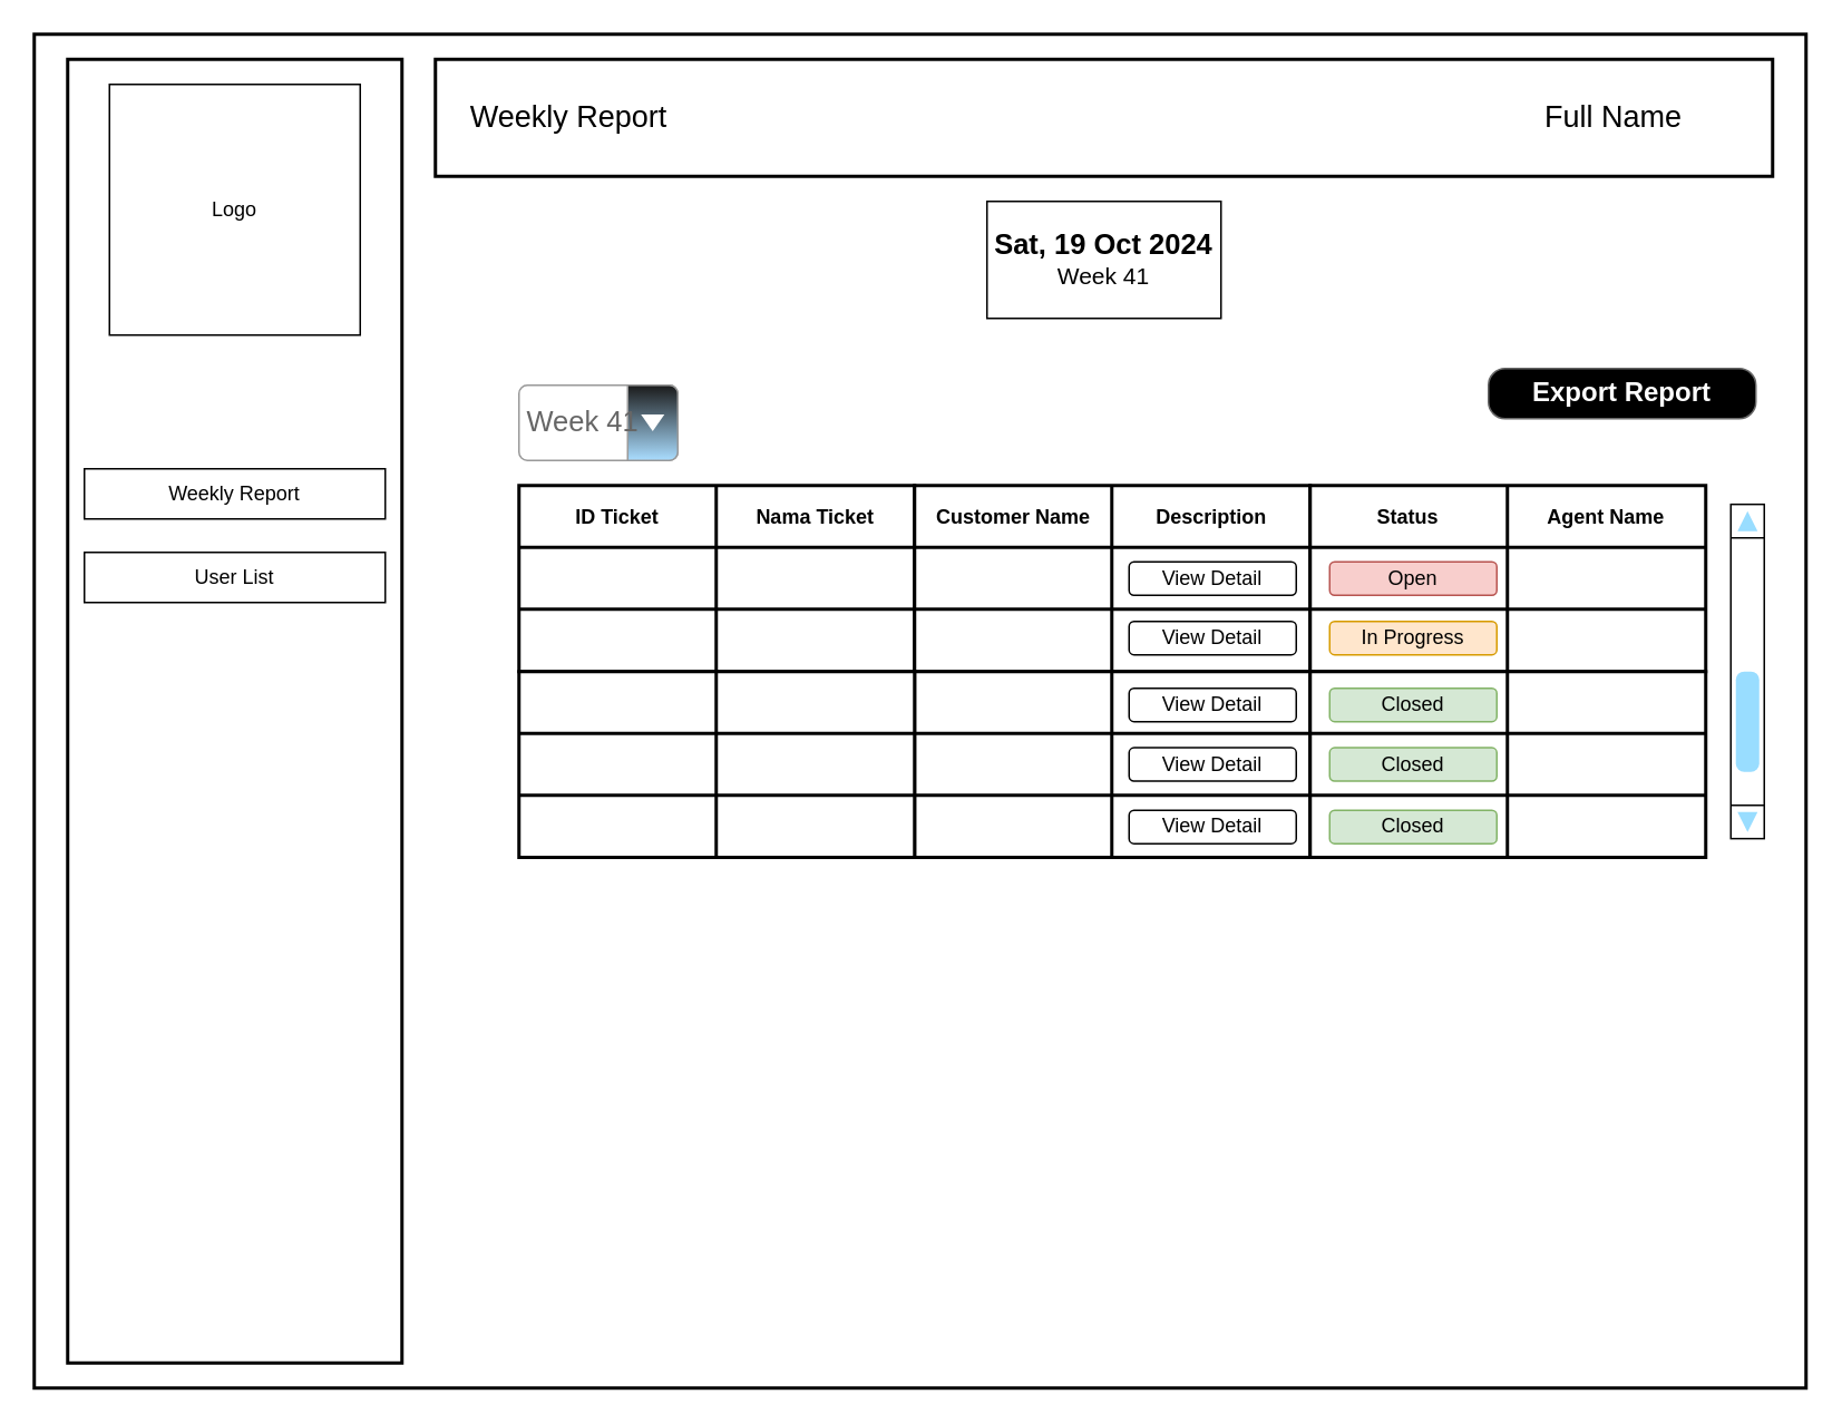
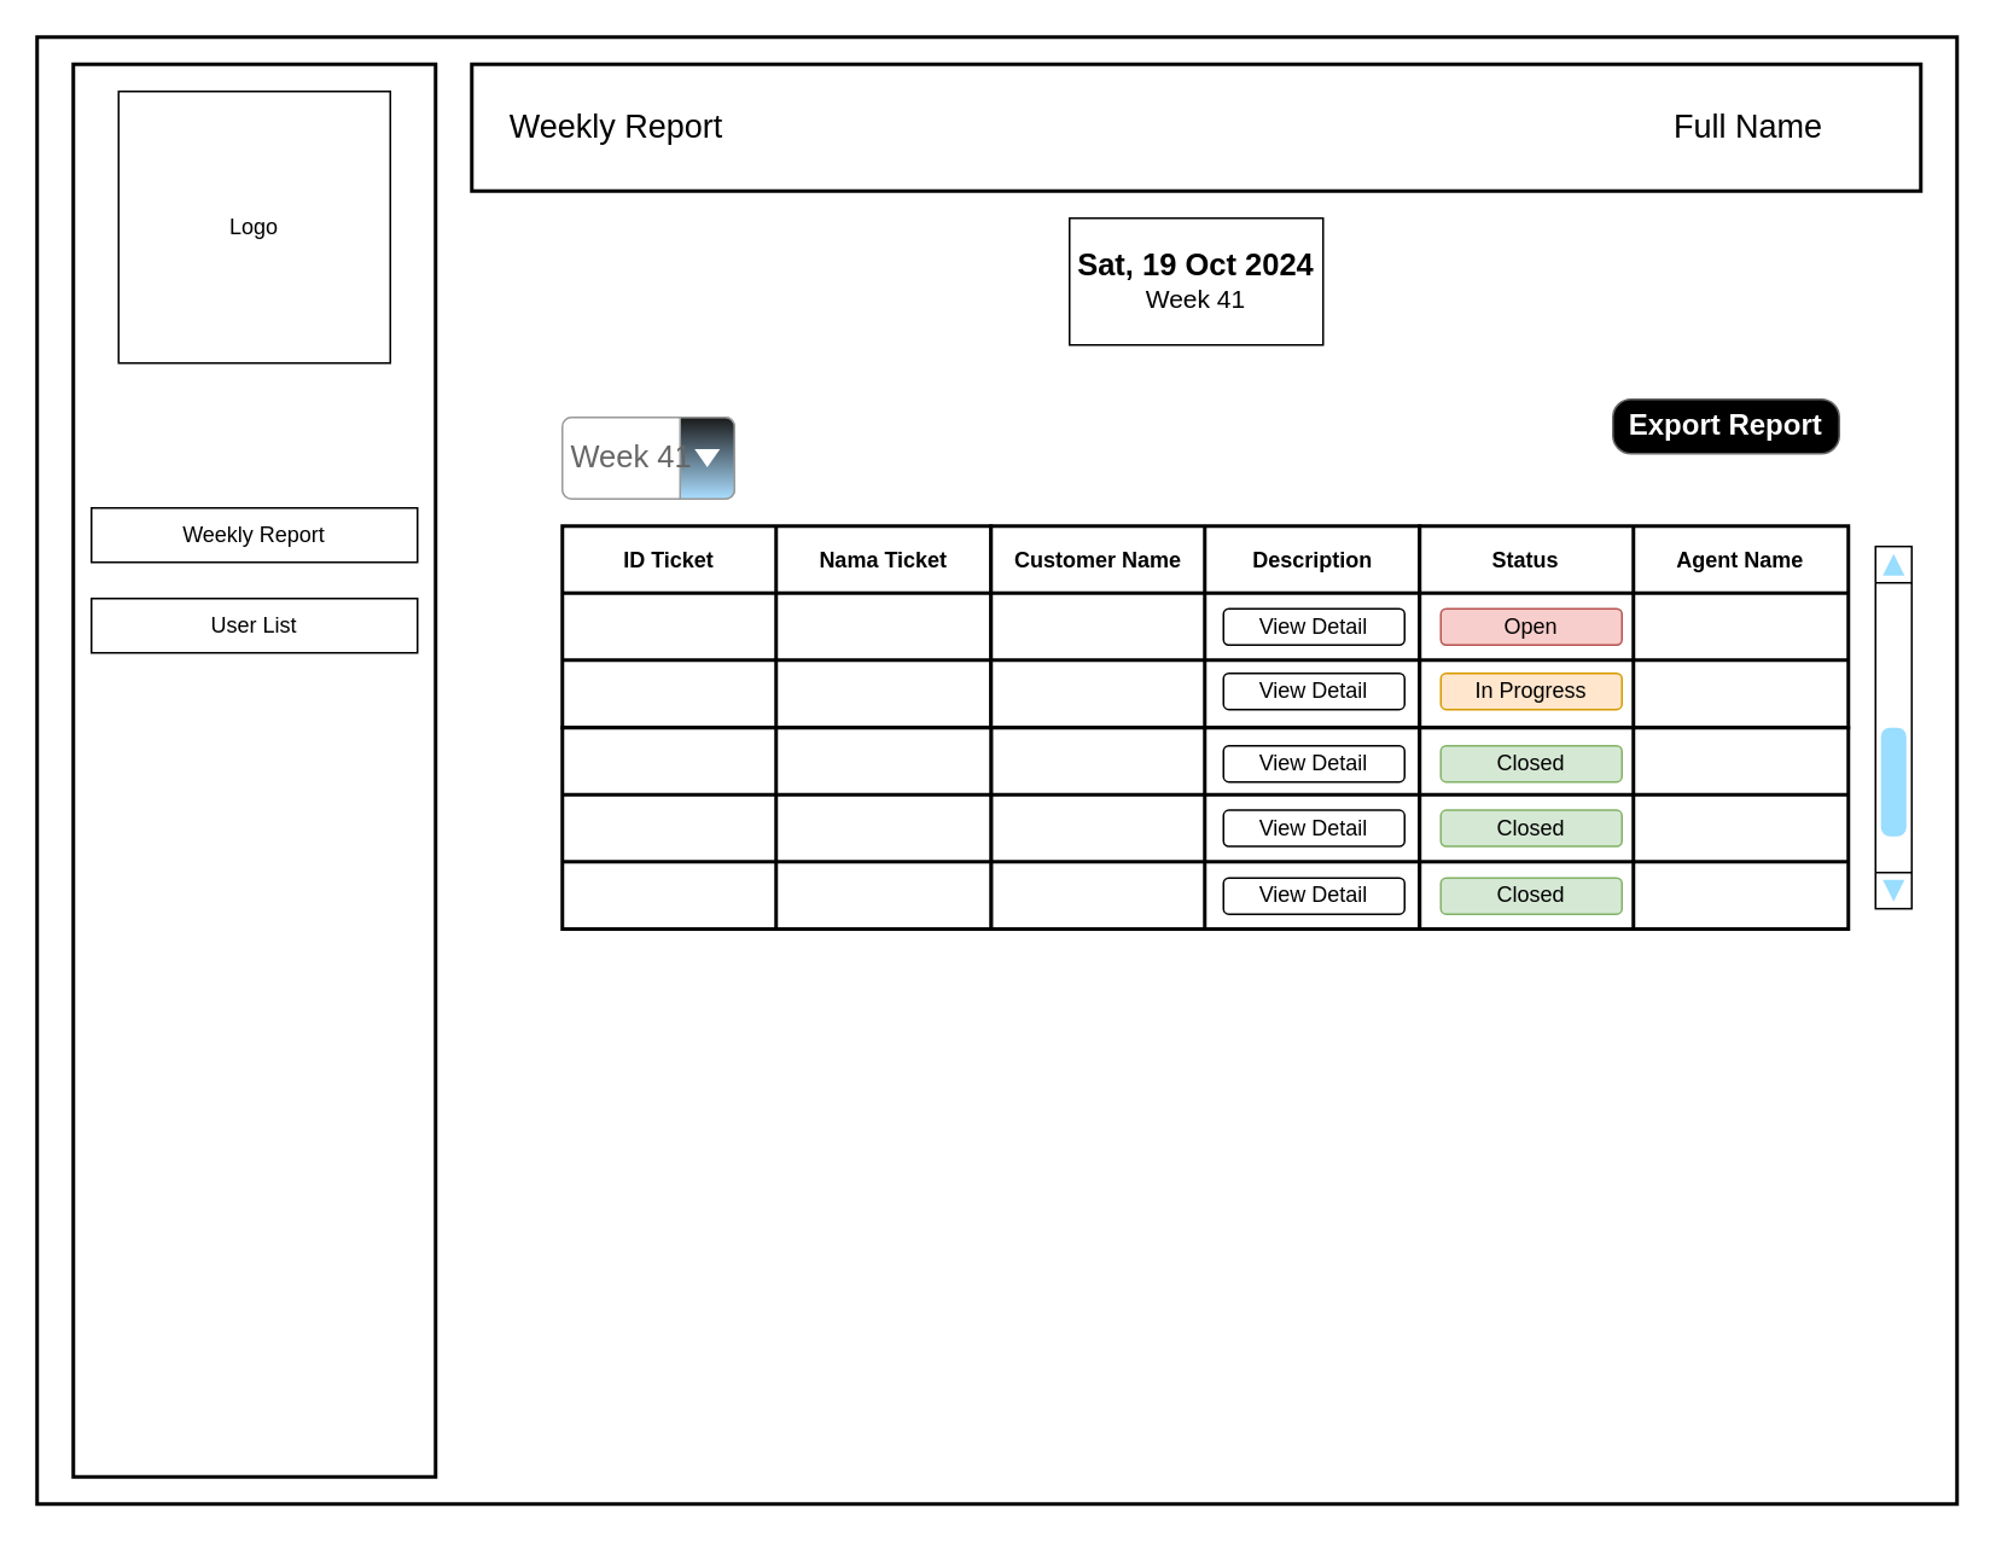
- <mxCell id="81" value="&lt;font style=&quot;font-size: 16px;&quot;&gt;Export Report&lt;/font&gt;" style="strokeWidth=1;shadow=0;dashed=0;align=center;html=1;shape=mxgraph.mockup.buttons.button;strokeColor=#666666;fontColor=#ffffff;mainText=;buttonStyle=round;fontSize=17;fontStyle=1;fillColor=#000000;whiteSpace=wrap;" vertex="1" parent="1"><mxGeometry x="890" y="220" width="160" height="30" as="geometry" /></mxCell>
+ <mxCell id="81" value="&lt;font style=&quot;font-size: 16px;&quot;&gt;Export Report&lt;/font&gt;" style="strokeWidth=1;shadow=0;dashed=0;align=center;html=1;shape=mxgraph.mockup.buttons.button;strokeColor=#666666;fontColor=#ffffff;mainText=;buttonStyle=round;fontSize=17;fontStyle=1;fillColor=#000000;whiteSpace=wrap;" vertex="1" parent="1"><mxGeometry x="890" y="220" width="125" height="30" as="geometry" /></mxCell>
